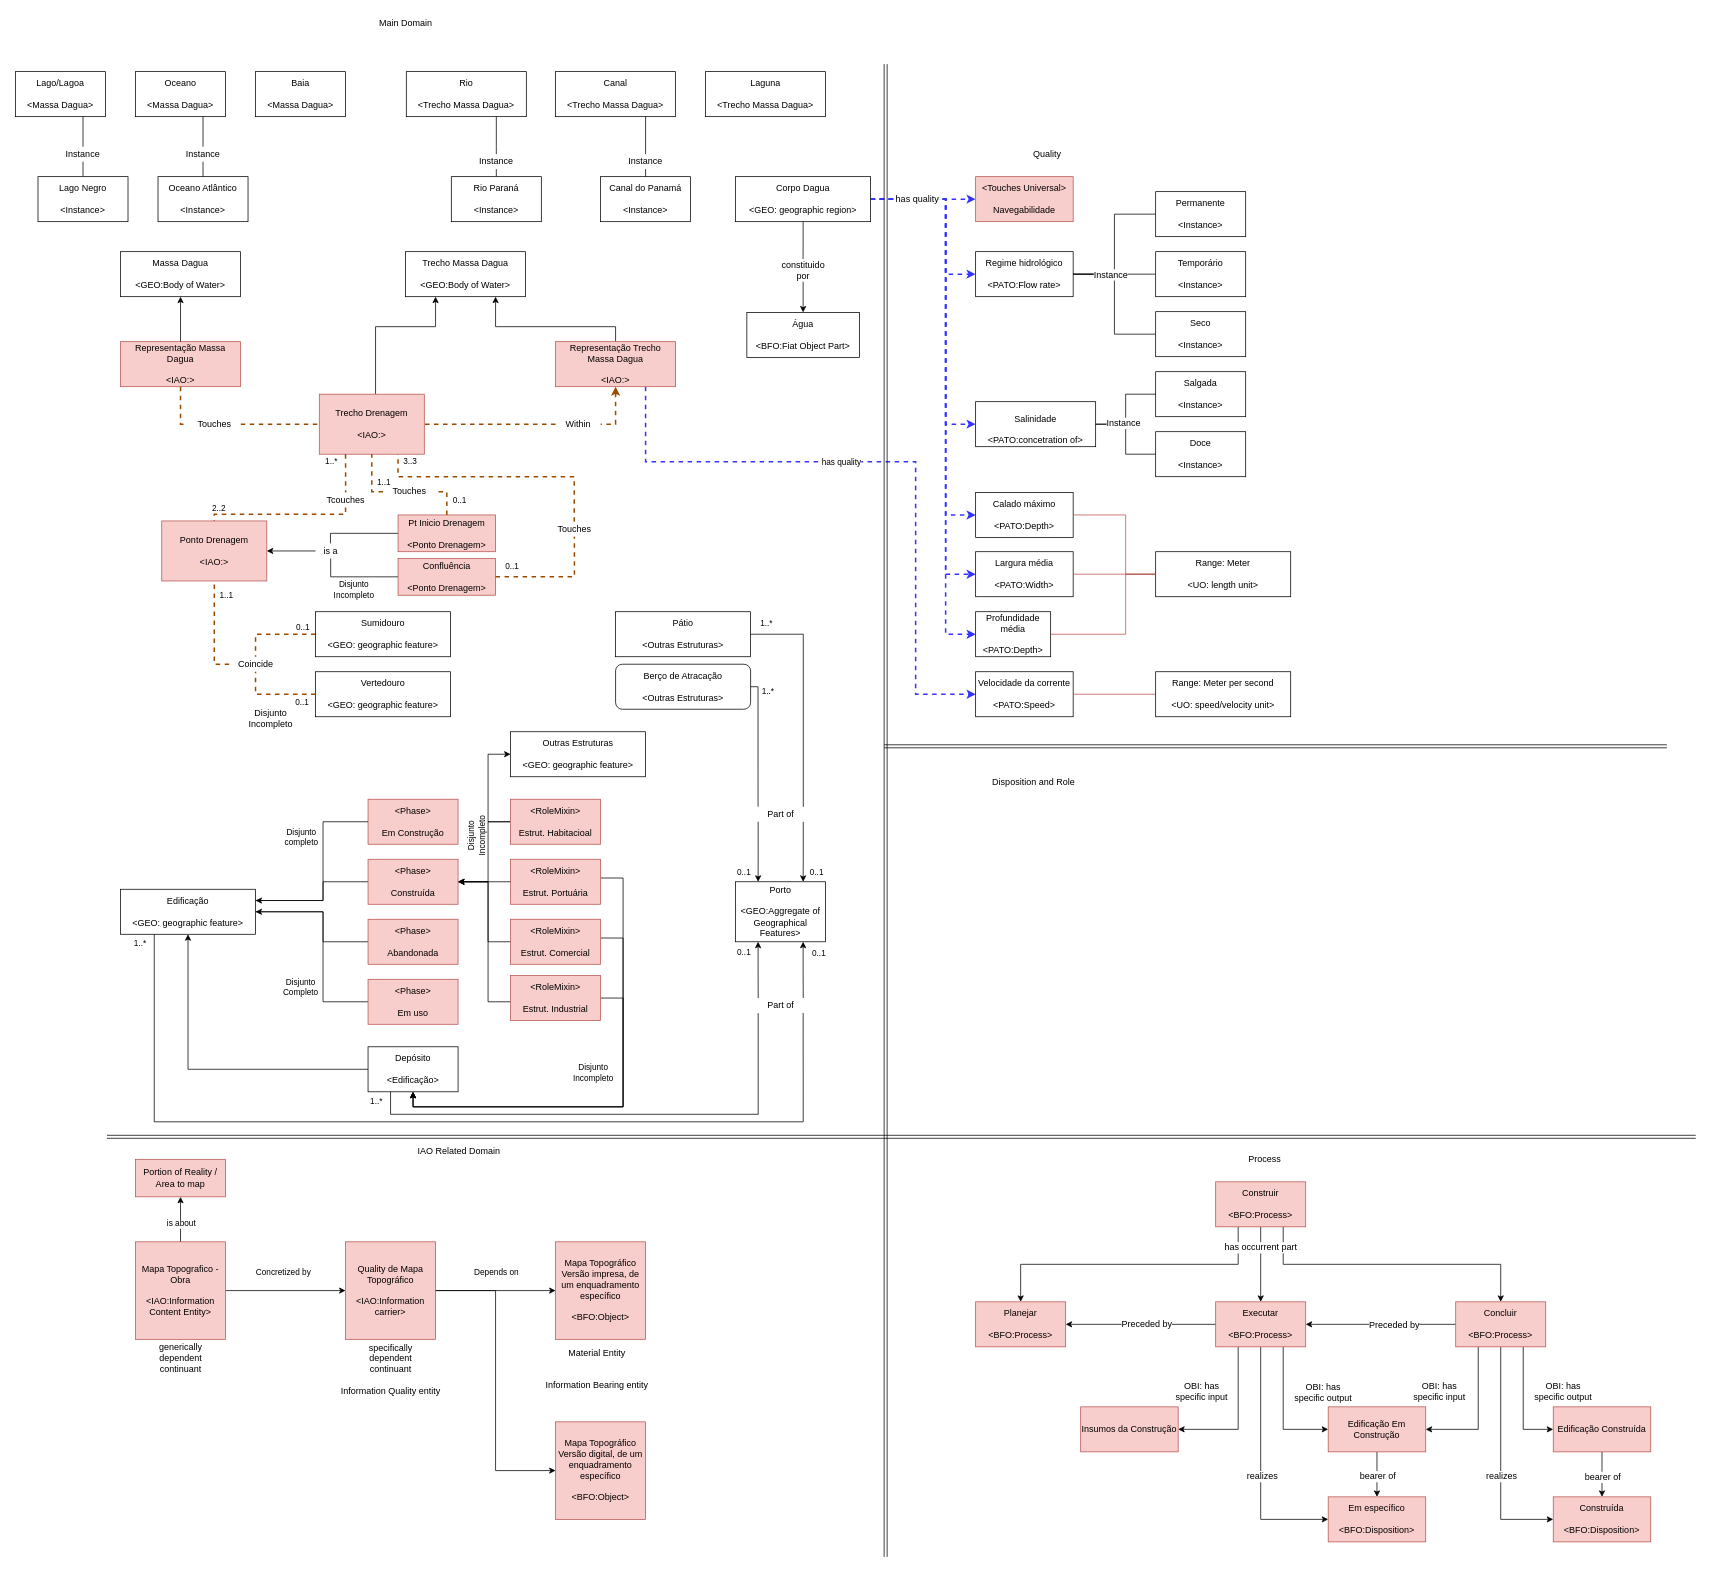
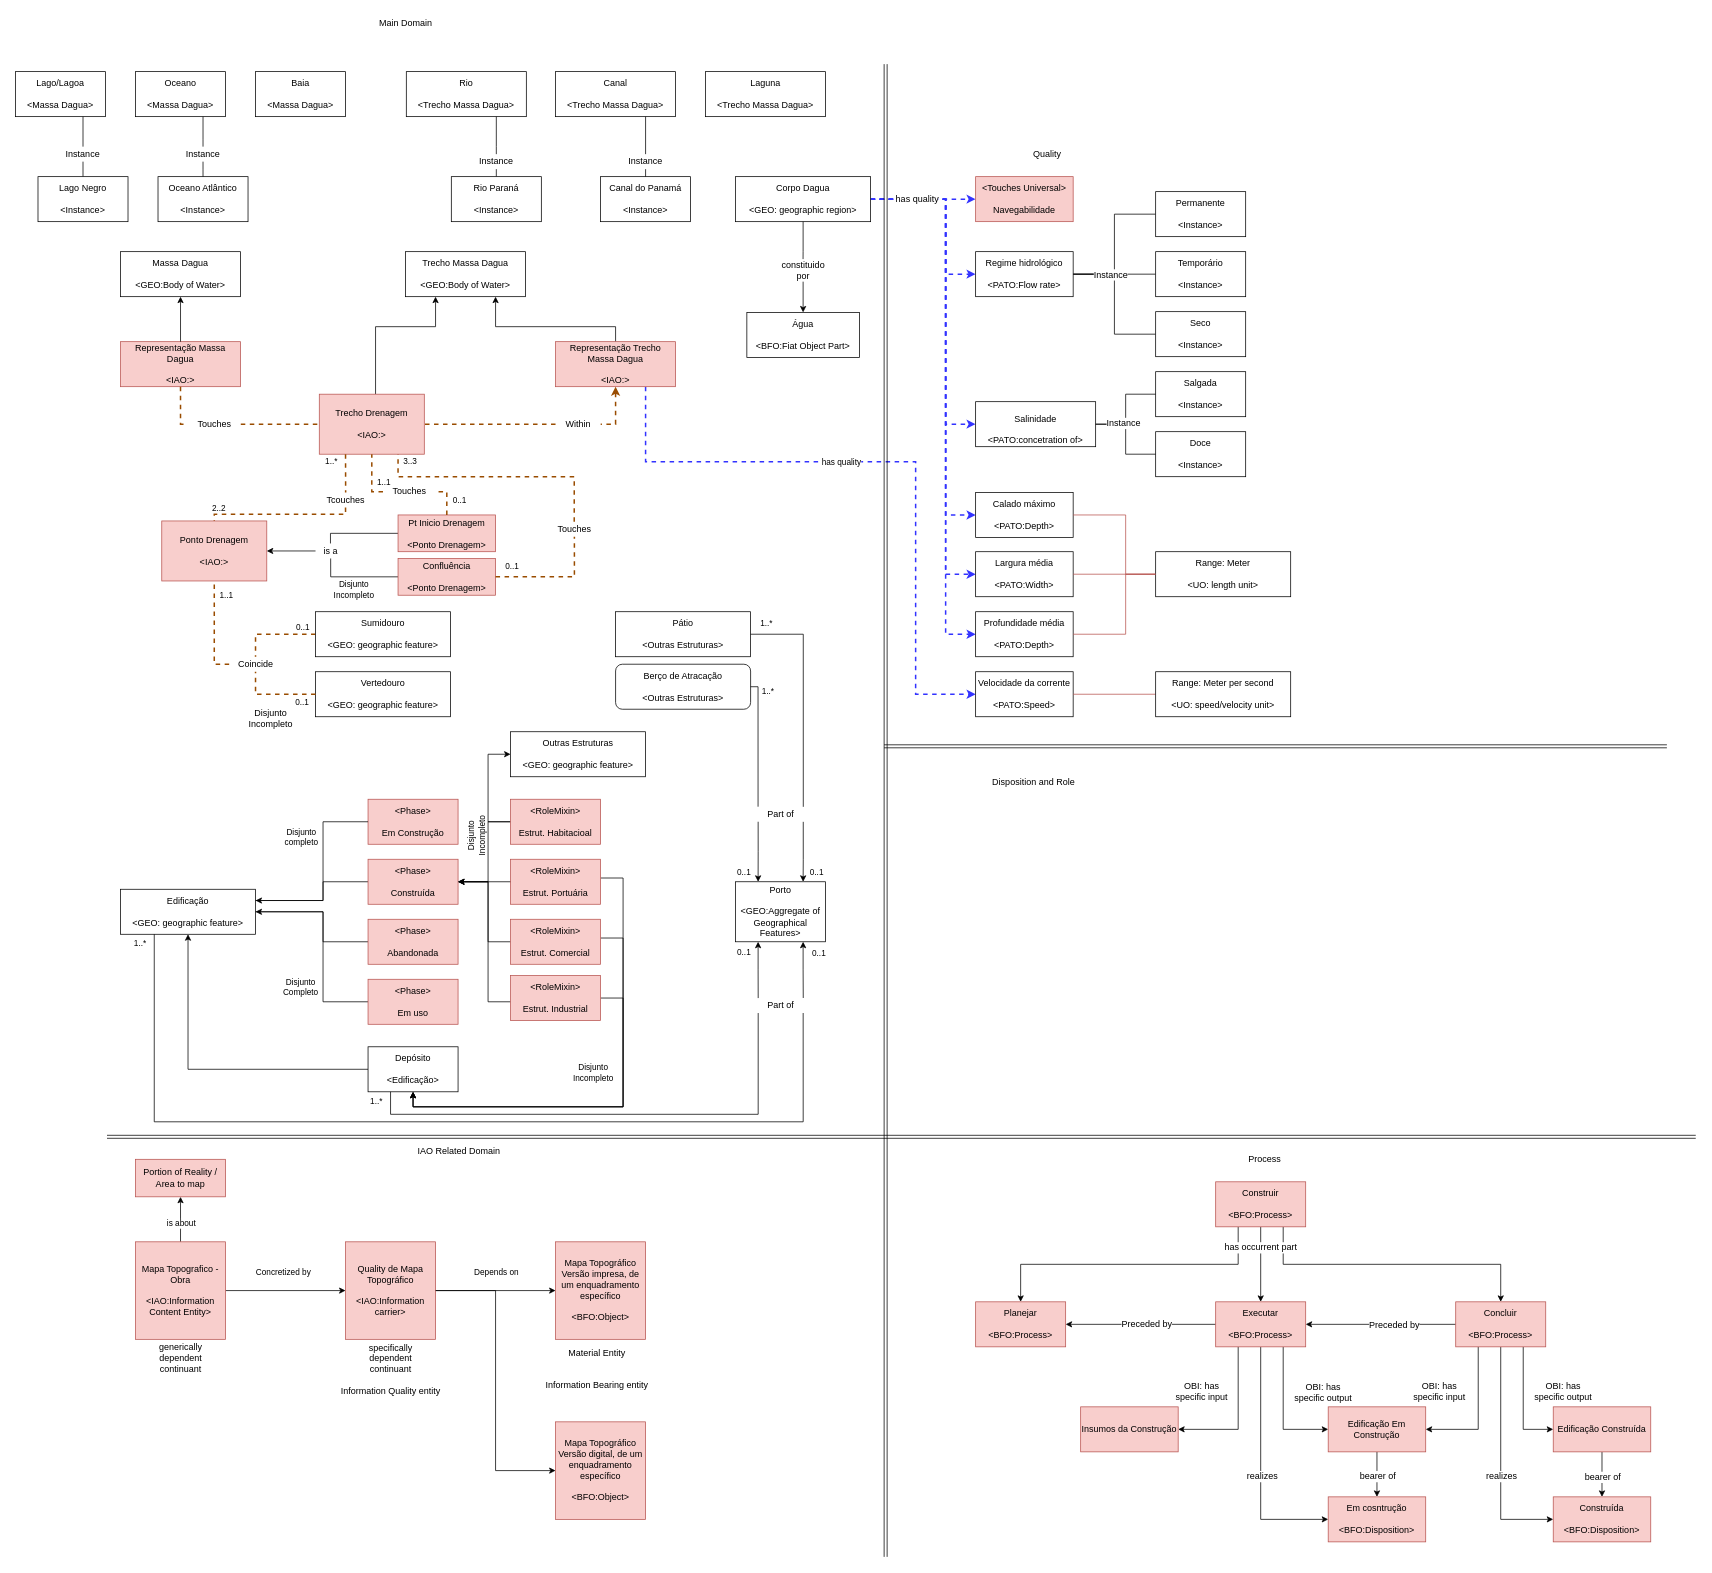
- <mxCell id="122" value="Profundidade média&lt;div&gt;&lt;br&gt;&lt;/div&gt;&lt;div&gt;&amp;lt;PATO:Depth&amp;gt;&lt;/div&gt;" style="rounded=0;whiteSpace=wrap;html=1;" parent="1" vertex="1"><mxGeometry x="1300" y="815" width="100" height="60" as="geometry" /></mxCell>
+ <mxCell id="122" value="Profundidade média&lt;div&gt;&lt;br&gt;&lt;/div&gt;&lt;div&gt;&amp;lt;PATO:Depth&amp;gt;&lt;/div&gt;" style="rounded=0;whiteSpace=wrap;html=1;" parent="1" vertex="1"><mxGeometry x="1300" y="815" width="130" height="60" as="geometry" /></mxCell>
- <mxCell id="206" value="&lt;div&gt;Em específico&lt;/div&gt;&lt;div&gt;&lt;br&gt;&lt;/div&gt;&lt;div&gt;&amp;lt;BFO:Disposition&amp;gt;&lt;br&gt;&lt;/div&gt;" style="rounded=0;whiteSpace=wrap;html=1;fillColor=#f8cecc;strokeColor=#b85450;" parent="1" vertex="1"><mxGeometry x="1770" y="1995" width="130" height="60" as="geometry" /></mxCell>
+ <mxCell id="206" value="&lt;div&gt;Em cosntrução&lt;/div&gt;&lt;div&gt;&lt;br&gt;&lt;/div&gt;&lt;div&gt;&amp;lt;BFO:Disposition&amp;gt;&lt;br&gt;&lt;/div&gt;" style="rounded=0;whiteSpace=wrap;html=1;fillColor=#f8cecc;strokeColor=#b85450;" parent="1" vertex="1"><mxGeometry x="1770" y="1995" width="130" height="60" as="geometry" /></mxCell>
